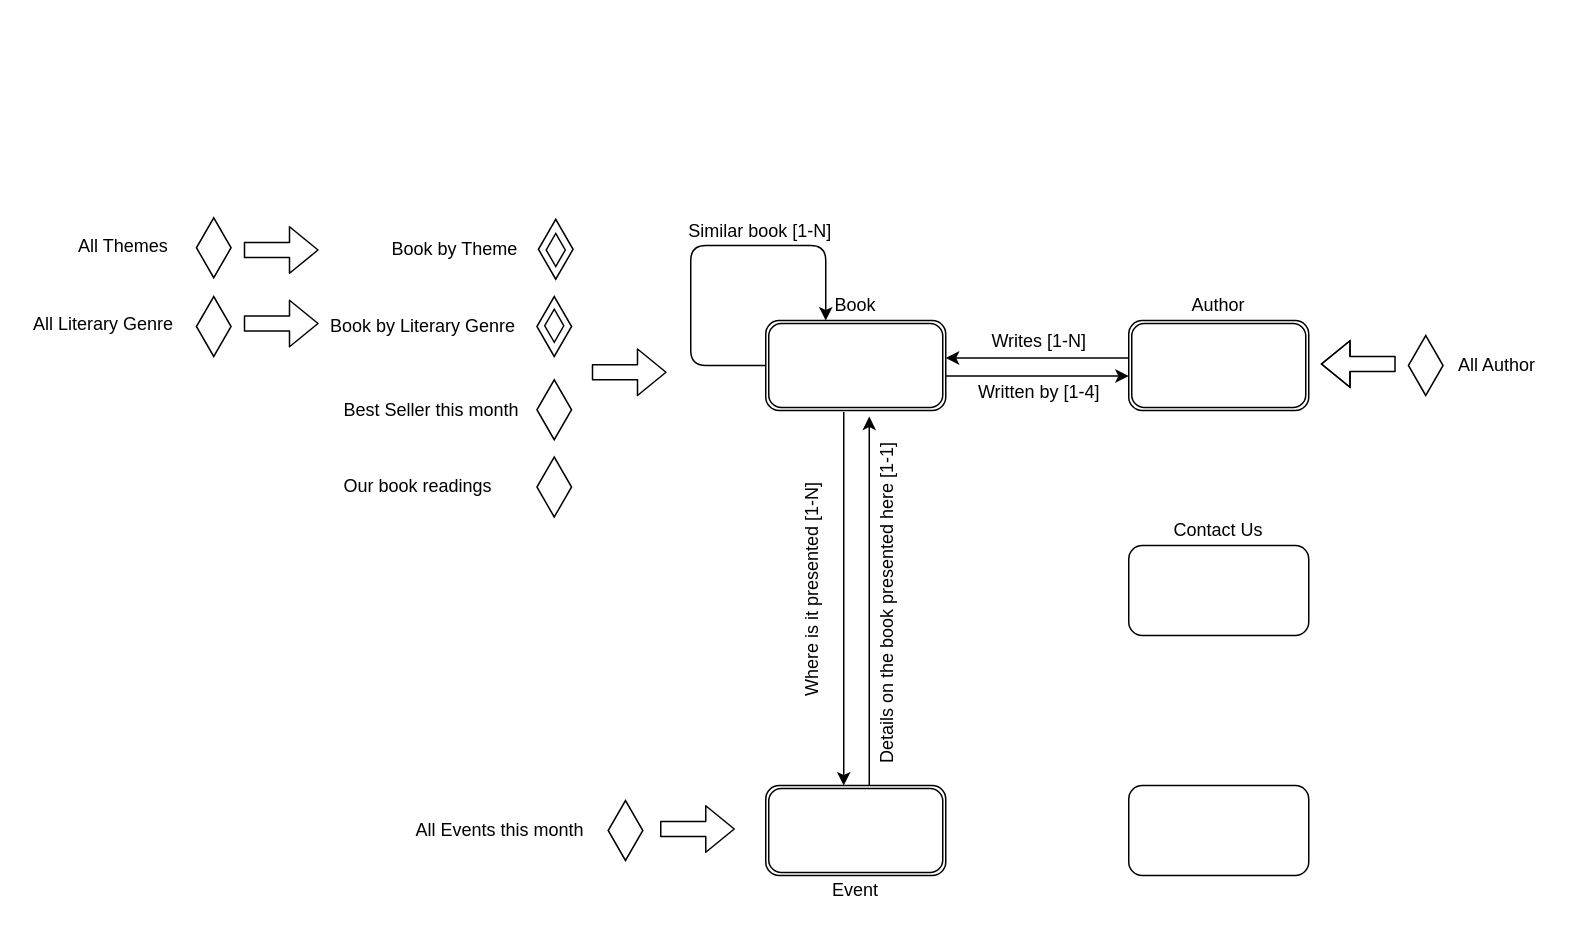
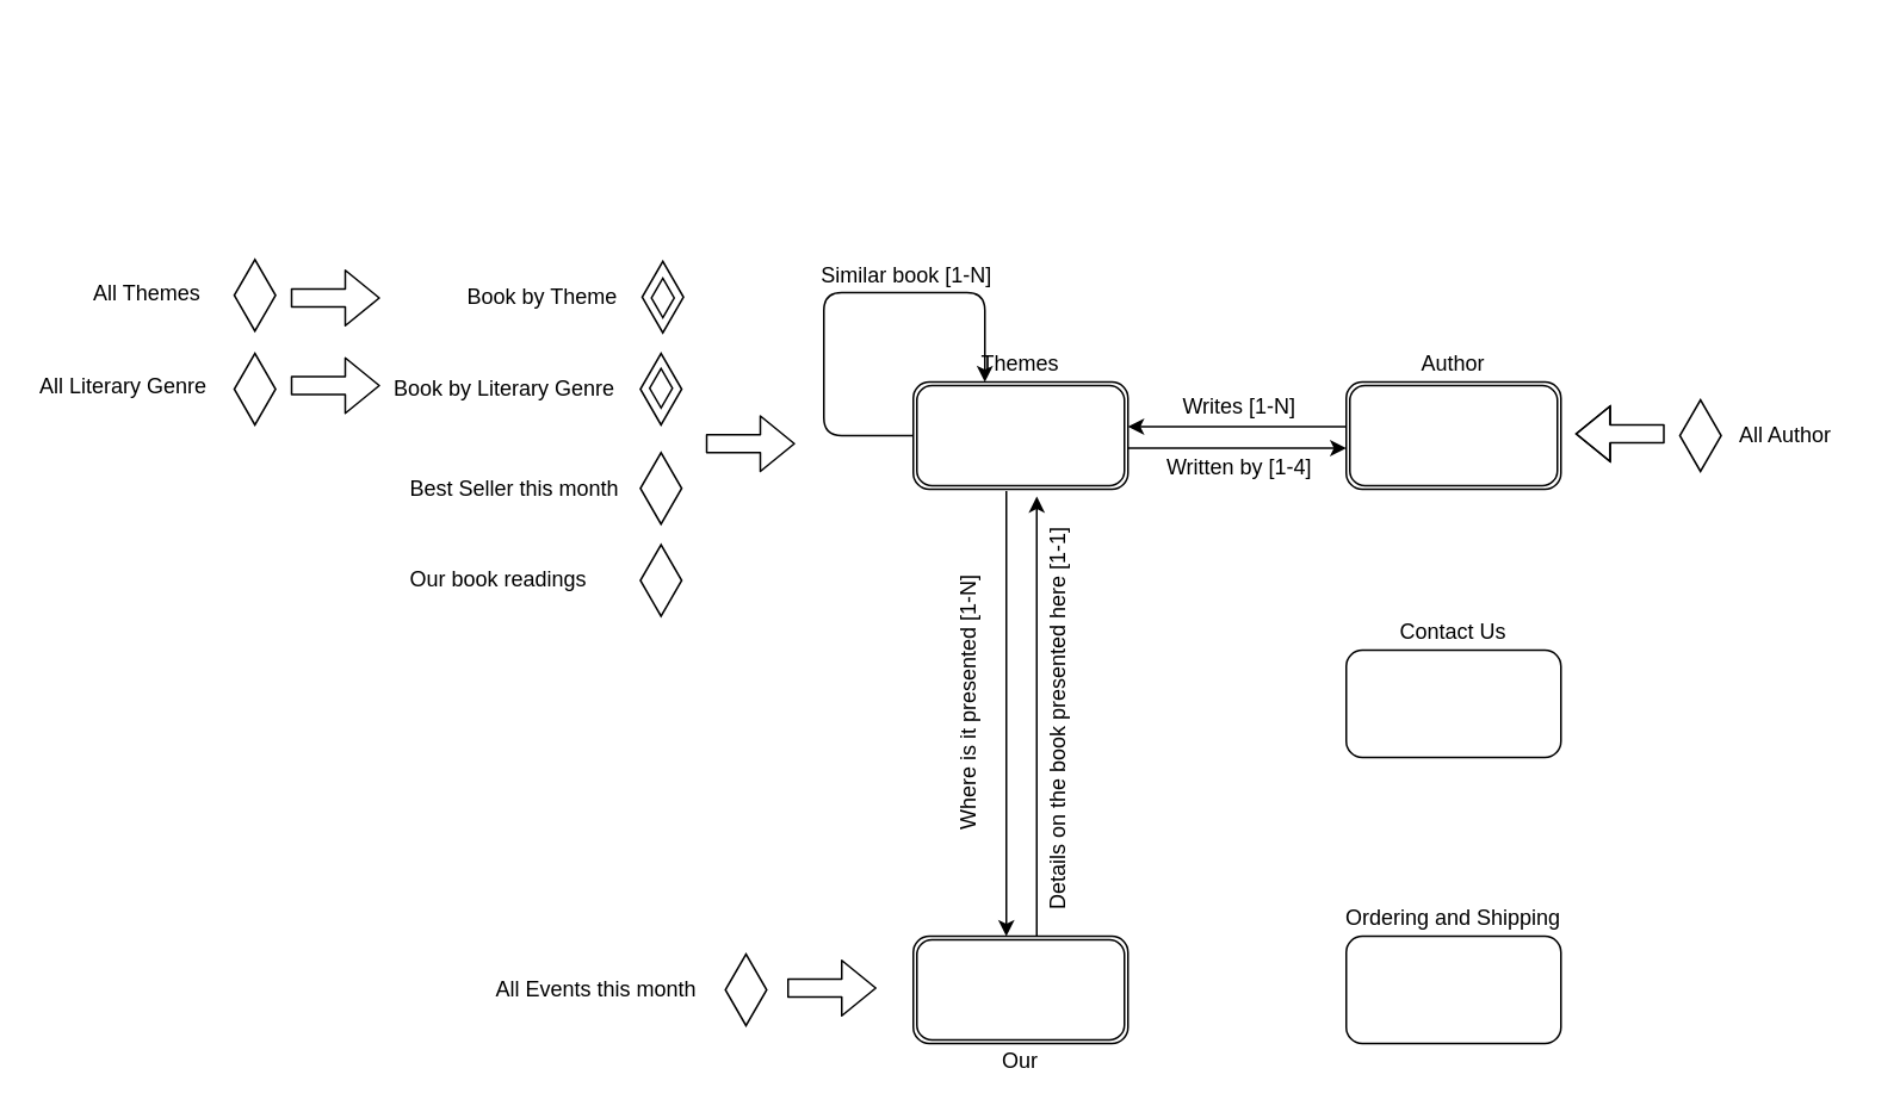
- <mxCell id="5" value="Book&lt;br&gt;" style="text;html=1;strokeColor=none;fillColor=none;align=center;verticalAlign=middle;whiteSpace=wrap;rounded=0;" parent="4" vertex="1"><mxGeometry width="120" height="20" as="geometry" /></mxCell>
+ <mxCell id="5" value="Themes&lt;br&gt;" style="text;html=1;strokeColor=none;fillColor=none;align=center;verticalAlign=middle;whiteSpace=wrap;rounded=0;" parent="4" vertex="1"><mxGeometry width="120" height="20" as="geometry" /></mxCell>
+ <mxCell id="30" value="Ordering and Shipping" style="text;html=1;strokeColor=none;fillColor=none;align=center;verticalAlign=middle;whiteSpace=wrap;rounded=0;" parent="1" vertex="1"><mxGeometry x="737" y="503" width="150" height="20" as="geometry" /></mxCell>
- <mxCell id="23" value="Event&lt;br&gt;" style="text;html=1;strokeColor=none;fillColor=none;align=center;verticalAlign=middle;whiteSpace=wrap;rounded=0;" parent="1" vertex="1"><mxGeometry x="510" y="583" width="120" height="20" as="geometry" /></mxCell>
+ <mxCell id="23" value="Our&lt;br&gt;" style="text;html=1;strokeColor=none;fillColor=none;align=center;verticalAlign=middle;whiteSpace=wrap;rounded=0;" parent="1" vertex="1"><mxGeometry x="510" y="583" width="120" height="20" as="geometry" /></mxCell>
